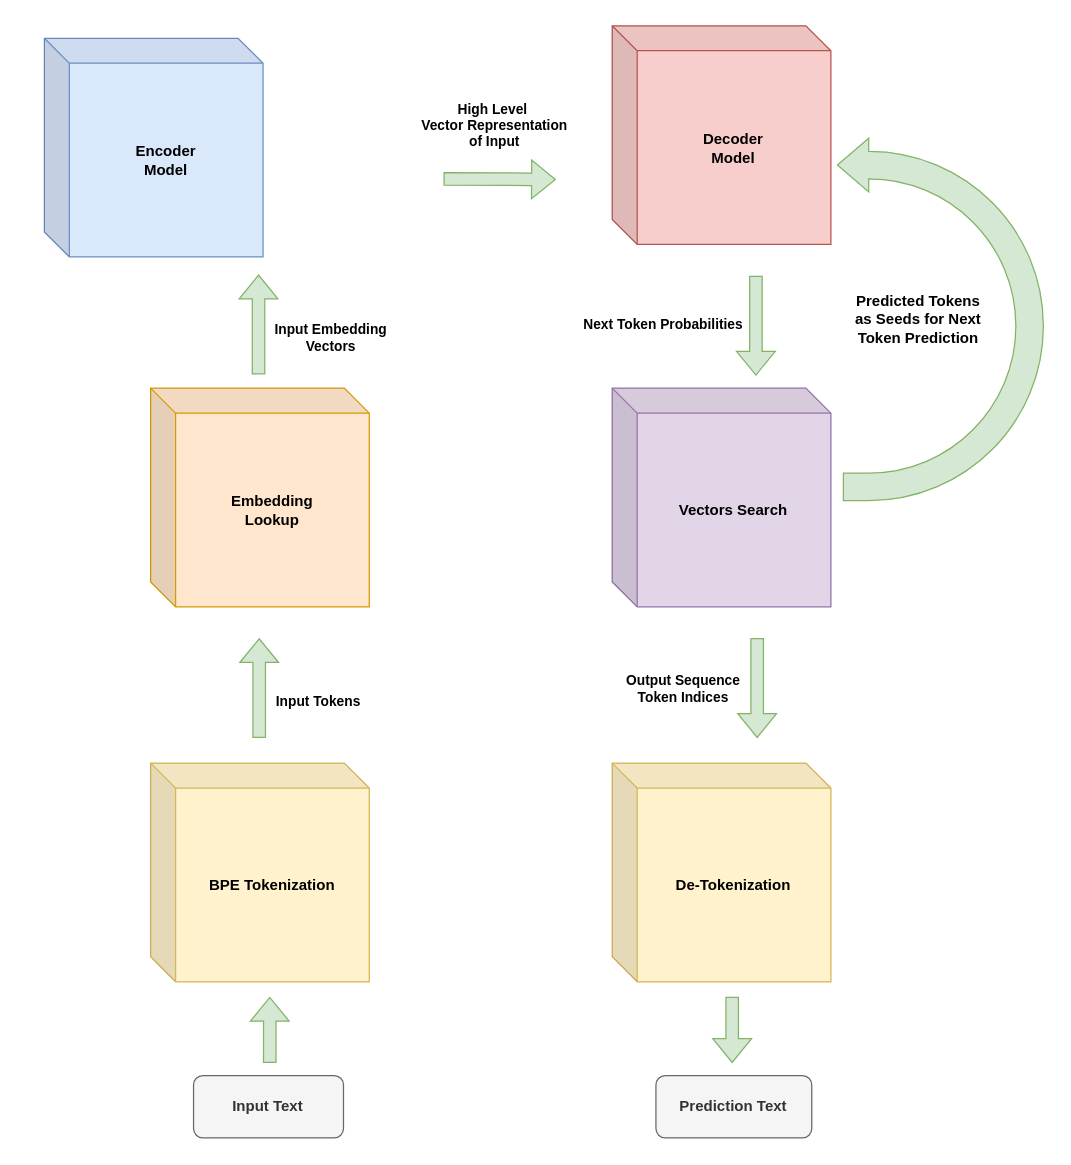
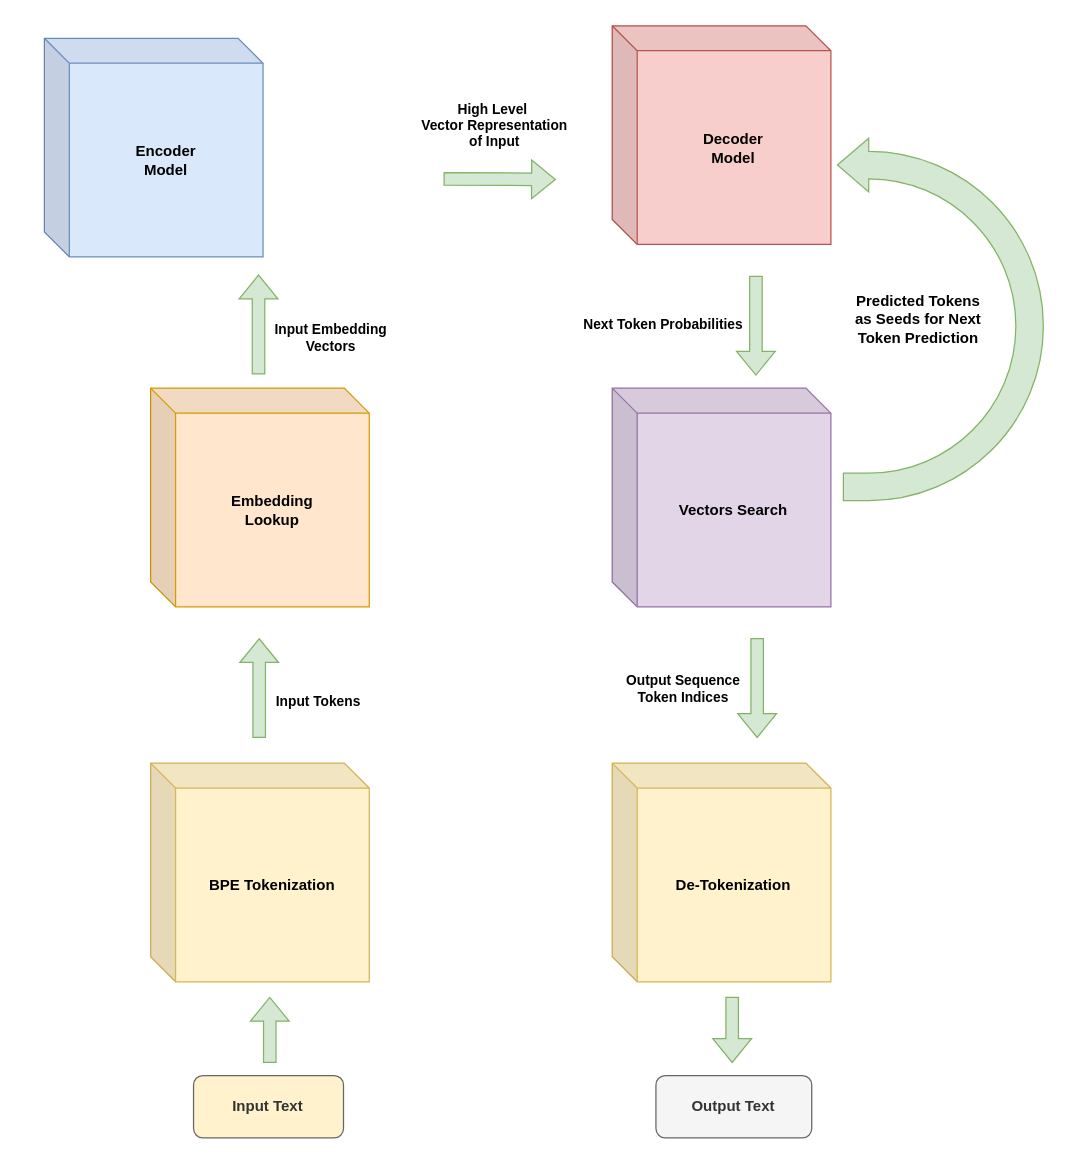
- <mxCell id="10" value="&lt;b&gt;Input Text&lt;/b&gt;" style="rounded=1;whiteSpace=wrap;html=1;fillColor=#f5f5f5;fontColor=#333333;strokeColor=#666666;" parent="1" vertex="1"><mxGeometry x="154.37" y="860" width="120" height="50" as="geometry" /></mxCell>
+ <mxCell id="10" value="&lt;b&gt;Input Text&lt;/b&gt;" style="rounded=1;whiteSpace=wrap;html=1;fillColor=#fff2cc;fontColor=#333333;strokeColor=#666666;" parent="1" vertex="1"><mxGeometry x="154.37" y="860" width="120" height="50" as="geometry" /></mxCell>
- <mxCell id="11" value="&lt;b&gt;Prediction Text&lt;/b&gt;" style="rounded=1;whiteSpace=wrap;html=1;fillColor=#f5f5f5;fontColor=#333333;strokeColor=#666666;" parent="1" vertex="1"><mxGeometry x="524.37" y="860" width="124.69" height="50" as="geometry" /></mxCell>
+ <mxCell id="11" value="&lt;b&gt;Output Text&lt;/b&gt;" style="rounded=1;whiteSpace=wrap;html=1;fillColor=#f5f5f5;fontColor=#333333;strokeColor=#666666;" parent="1" vertex="1"><mxGeometry x="524.37" y="860" width="124.69" height="50" as="geometry" /></mxCell>
